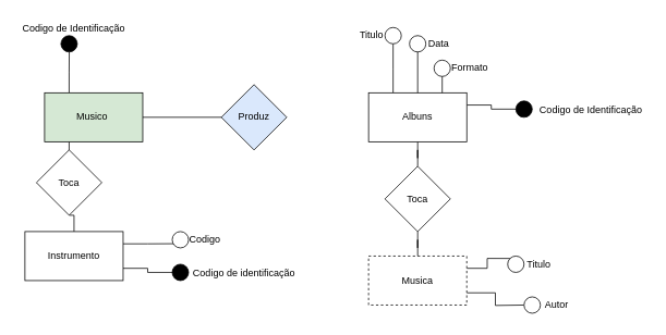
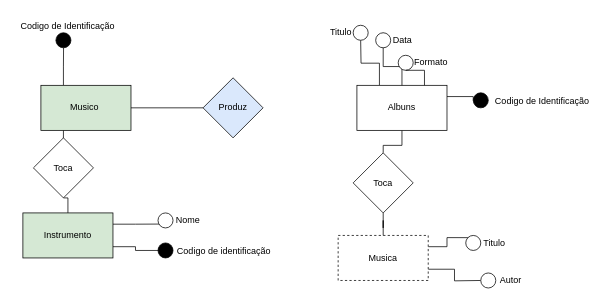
- <mxCell id="12" value="Albuns" style="rounded=0;whiteSpace=wrap;html=1;" parent="1" vertex="1"><mxGeometry x="450" y="113" width="120" height="60" as="geometry" /></mxCell>
+ <mxCell id="12" value="Albuns" style="rounded=0;whiteSpace=wrap;html=1;" parent="1" vertex="1"><mxGeometry x="475" y="113" width="120" height="60" as="geometry" /></mxCell>
- <mxCell id="35" value="Codigo" style="text;html=1;strokeColor=none;fillColor=none;align=center;verticalAlign=middle;whiteSpace=wrap;rounded=0;" vertex="1" parent="1"><mxGeometry x="220" y="278" width="60" height="30" as="geometry" /></mxCell>
+ <mxCell id="35" value="Nome" style="text;html=1;strokeColor=none;fillColor=none;align=center;verticalAlign=middle;whiteSpace=wrap;rounded=0;" vertex="1" parent="1"><mxGeometry x="220" y="278" width="60" height="30" as="geometry" /></mxCell>
- <mxCell id="26" value="Instrumento" style="rounded=0;whiteSpace=wrap;html=1;" vertex="1" parent="1"><mxGeometry x="30" y="283" width="120" height="60" as="geometry" /></mxCell>
+ <mxCell id="26" value="Instrumento" style="rounded=0;whiteSpace=wrap;html=1;fillColor=#d5e8d4;" vertex="1" parent="1"><mxGeometry x="30" y="283" width="120" height="60" as="geometry" /></mxCell>
